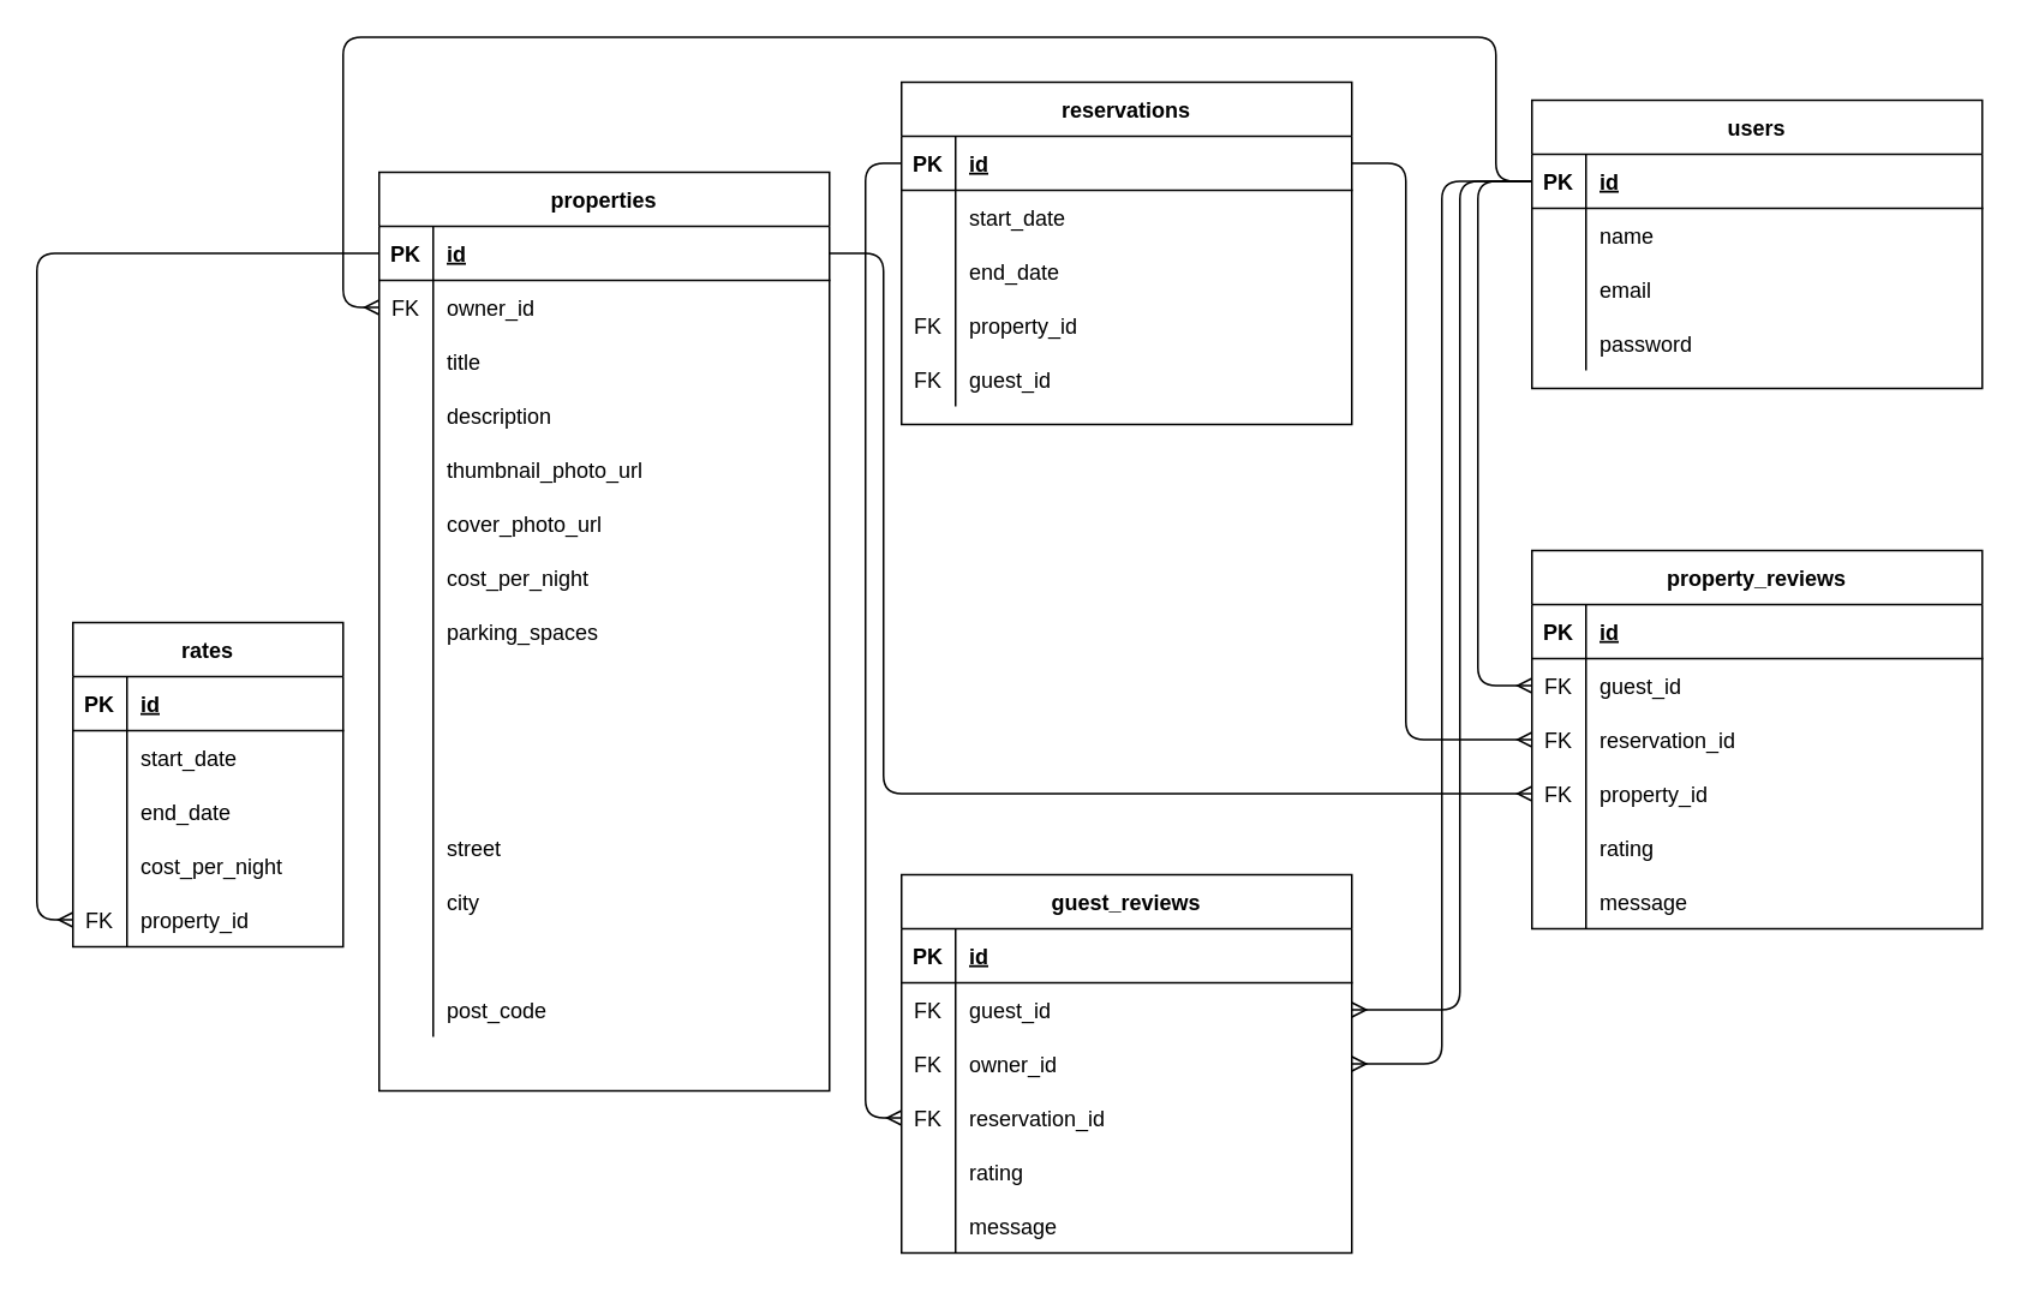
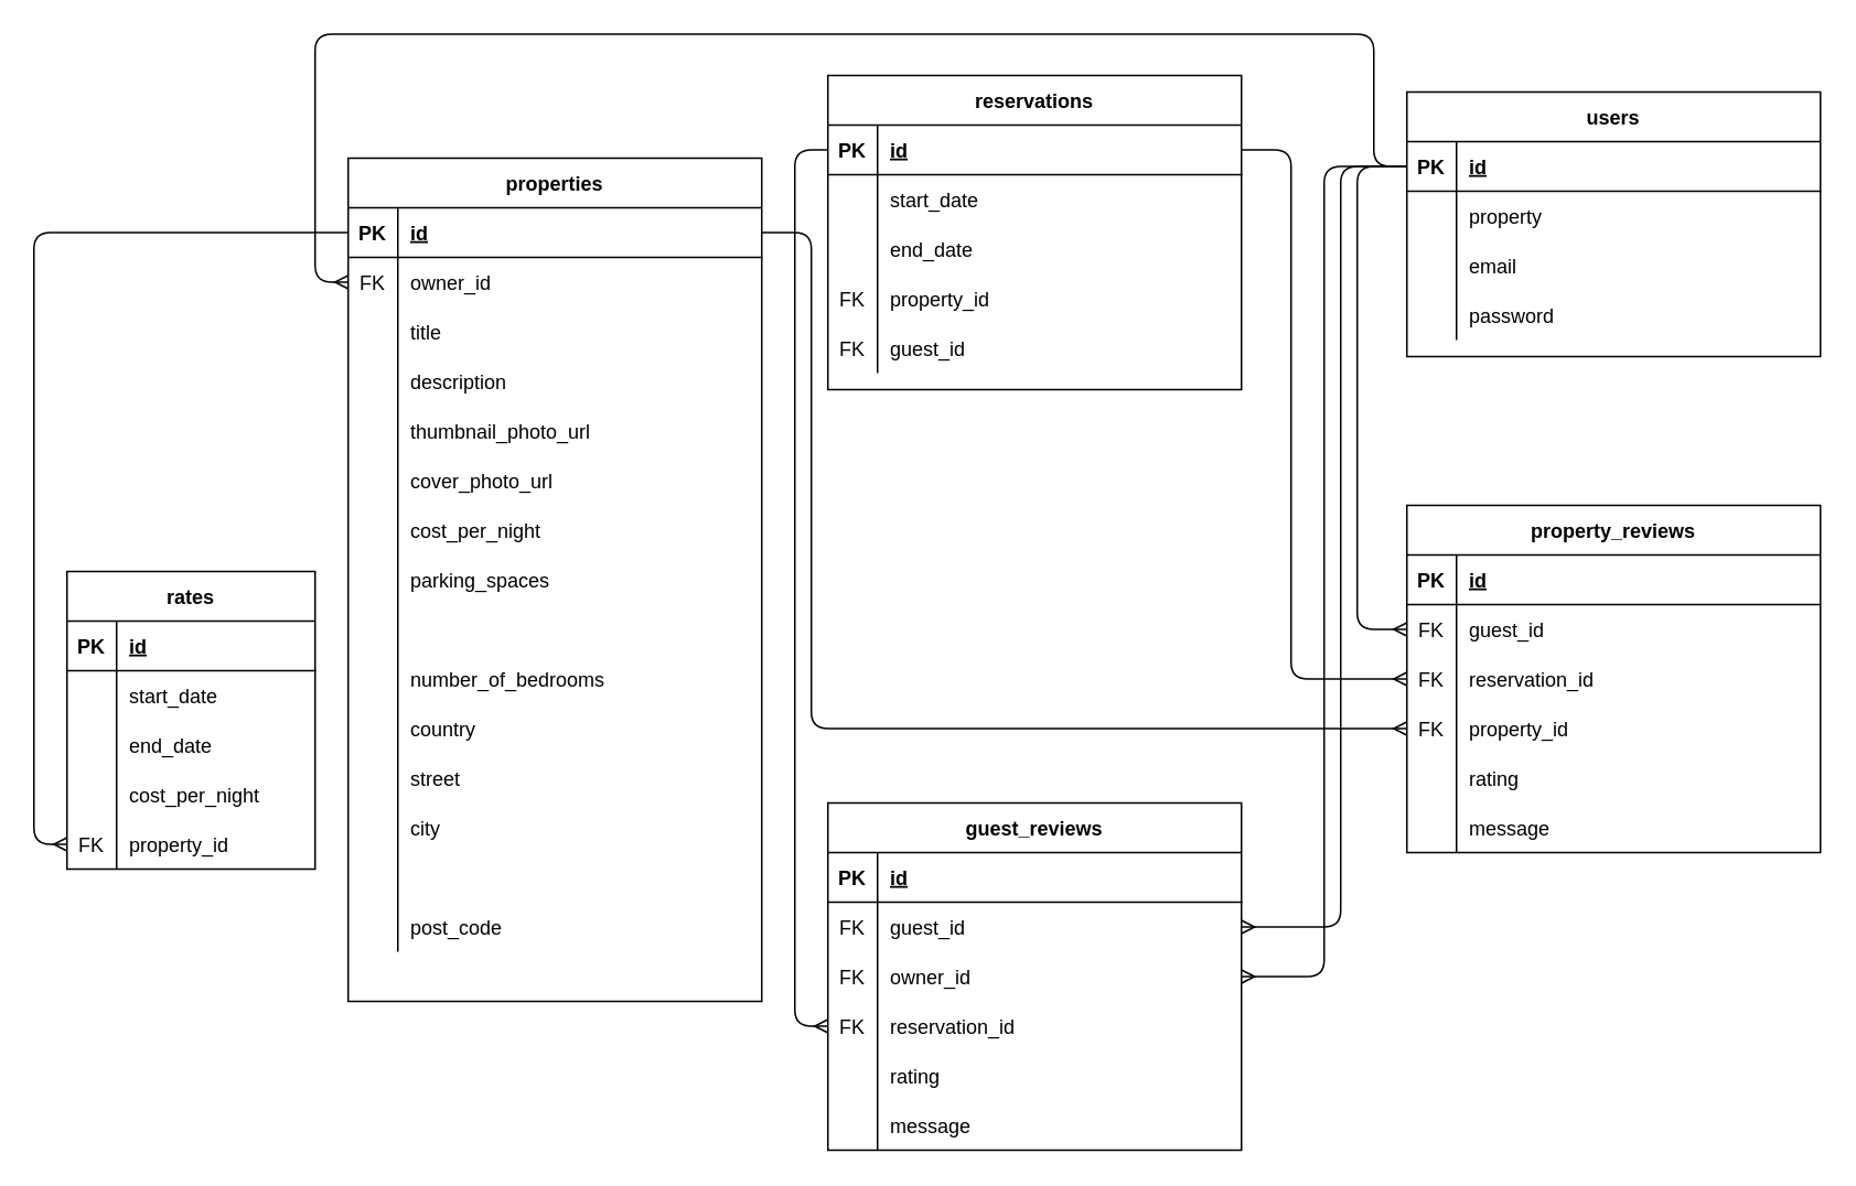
- <mxCell id="70" value="name" style="shape=partialRectangle;overflow=hidden;connectable=0;fillColor=none;top=0;left=0;bottom=0;right=0;align=left;spacingLeft=6;" parent="68" vertex="1"><mxGeometry x="30" width="220" height="30" as="geometry" /></mxCell>
+ <mxCell id="70" value="property" style="shape=partialRectangle;overflow=hidden;connectable=0;fillColor=none;top=0;left=0;bottom=0;right=0;align=left;spacingLeft=6;" parent="68" vertex="1"><mxGeometry x="30" width="220" height="30" as="geometry" /></mxCell>
+ <mxCell id="31" value="number_of_bedrooms" style="shape=partialRectangle;overflow=hidden;connectable=0;fillColor=none;top=0;left=0;bottom=0;right=0;align=left;spacingLeft=6;" parent="29" vertex="1"><mxGeometry x="30" width="220" height="30" as="geometry" /></mxCell>
+ <mxCell id="34" value="country" style="shape=partialRectangle;overflow=hidden;connectable=0;fillColor=none;top=0;left=0;bottom=0;right=0;align=left;spacingLeft=6;" parent="32" vertex="1"><mxGeometry x="30" width="220" height="30" as="geometry" /></mxCell>
